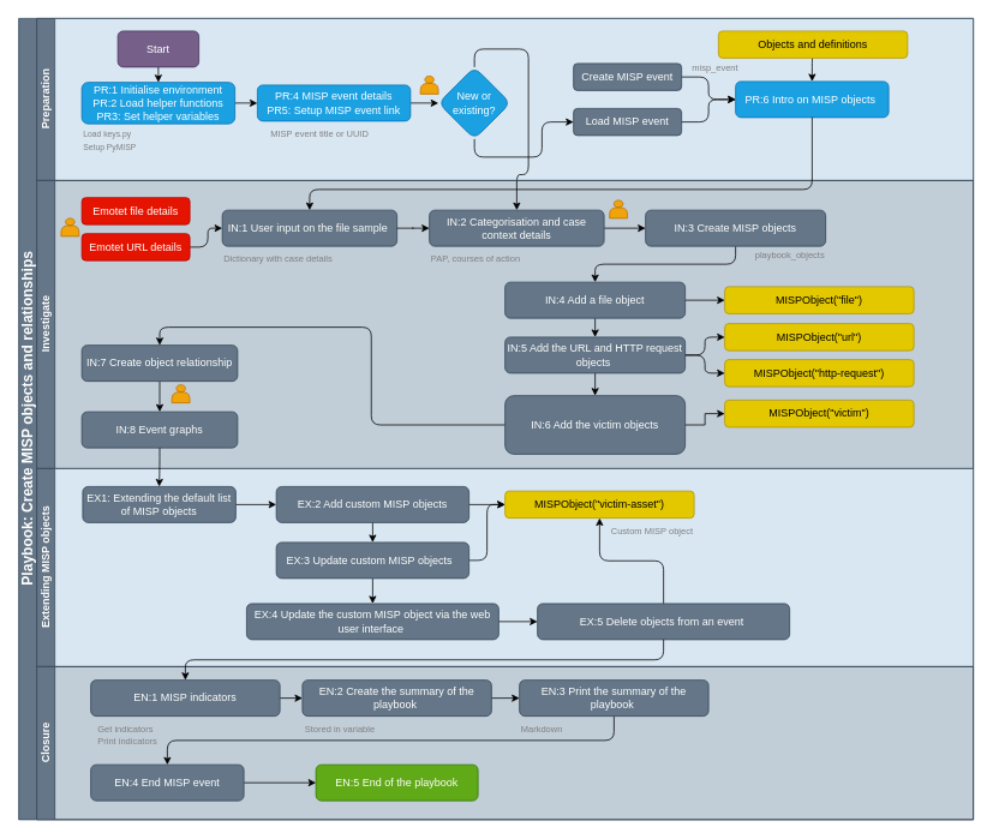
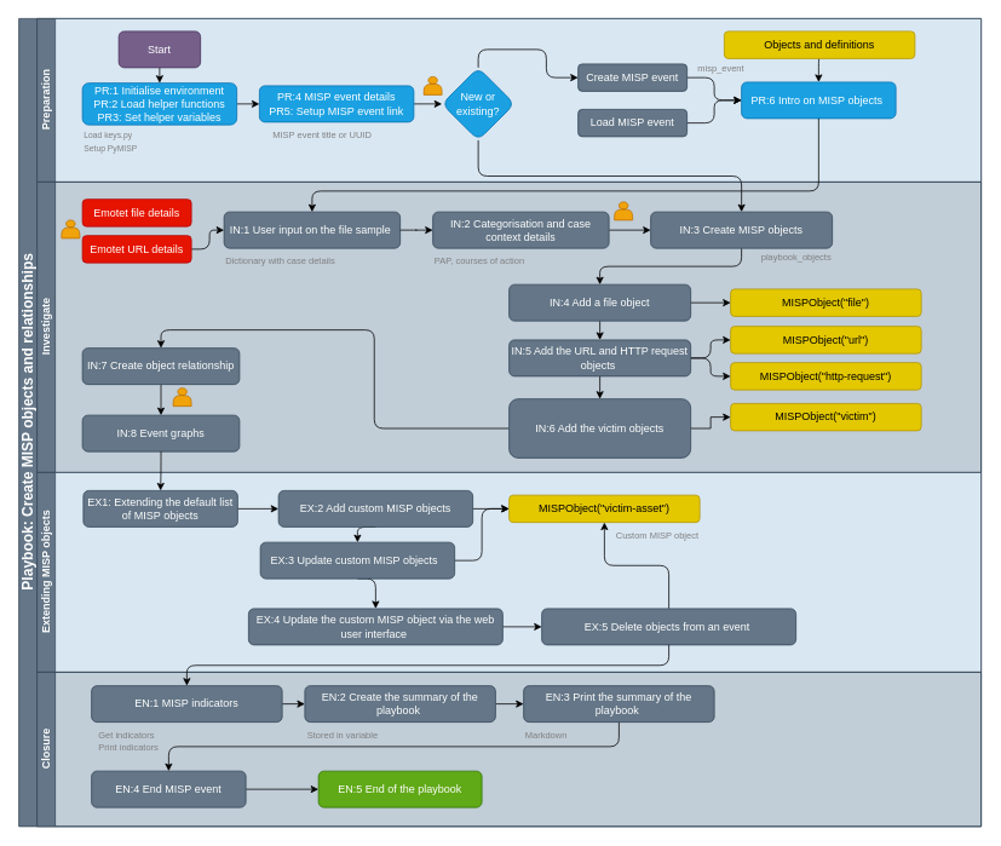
- <mxCell id="9" style="edgeStyle=orthogonalEdgeStyle;rounded=1;orthogonalLoop=1;jettySize=auto;html=1;exitX=0.5;exitY=0;exitDx=0;exitDy=0;fontSize=9;fontColor=#808080;" parent="3" source="11" target="56" edge="1"><mxGeometry relative="1" as="geometry" /></mxCell>
+ <mxCell id="9" style="edgeStyle=orthogonalEdgeStyle;rounded=1;orthogonalLoop=1;jettySize=auto;html=1;exitX=0.5;exitY=0;exitDx=0;exitDy=0;entryX=0;entryY=0.5;entryDx=0;entryDy=0;fontSize=9;fontColor=#808080;" parent="3" source="11" target="16" edge="1"><mxGeometry relative="1" as="geometry" /></mxCell>
- <mxCell id="10" style="edgeStyle=orthogonalEdgeStyle;rounded=1;orthogonalLoop=1;jettySize=auto;html=1;exitX=0.5;exitY=1;exitDx=0;exitDy=0;entryX=0;entryY=0.5;entryDx=0;entryDy=0;fontSize=9;fontColor=#808080;" parent="3" source="11" target="18" edge="1"><mxGeometry relative="1" as="geometry" /></mxCell>
+ <mxCell id="10" style="edgeStyle=orthogonalEdgeStyle;rounded=1;orthogonalLoop=1;jettySize=auto;html=1;exitX=0.5;exitY=1;exitDx=0;exitDy=0;fontSize=9;fontColor=#808080;" parent="3" source="11" target="37" edge="1"><mxGeometry relative="1" as="geometry" /></mxCell>
- <mxCell id="75" value="EX:3 Update custom MISP objects&amp;nbsp;&amp;nbsp;" style="rounded=1;whiteSpace=wrap;html=1;fillColor=#647687;strokeColor=#314354;fontColor=#ffffff;" vertex="1" parent="61"><mxGeometry x="266" y="82" width="214" height="40" as="geometry" /></mxCell>
+ <mxCell id="75" value="EX:3 Update custom MISP objects&amp;nbsp;&amp;nbsp;" style="rounded=1;whiteSpace=wrap;html=1;fillColor=#647687;strokeColor=#314354;fontColor=#ffffff;" vertex="1" parent="61"><mxGeometry x="246" y="77" width="214" height="40" as="geometry" /></mxCell>
